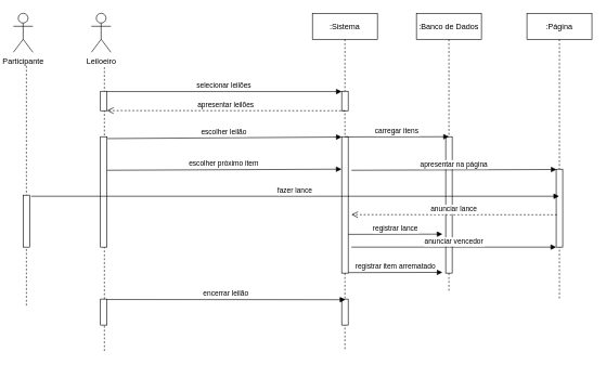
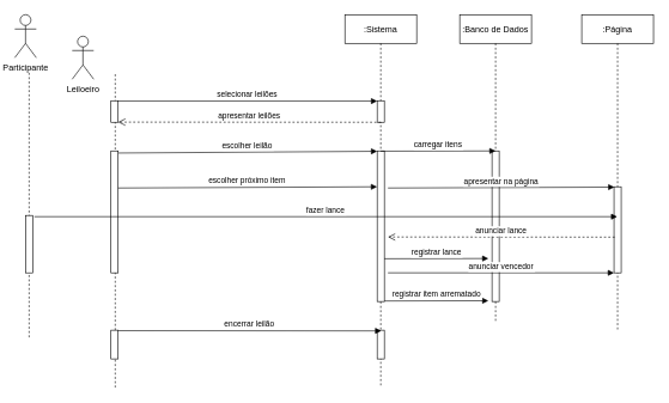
- <mxCell id="13" value="Leiloeiro" style="shape=umlActor;verticalLabelPosition=bottom;verticalAlign=top;html=1;outlineConnect=0;" vertex="1" parent="1"><mxGeometry x="140" y="20" width="30" height="60" as="geometry" /></mxCell>
+ <mxCell id="13" value="Leiloeiro" style="shape=umlActor;verticalLabelPosition=bottom;verticalAlign=top;html=1;outlineConnect=0;" vertex="1" parent="1"><mxGeometry x="100" y="50" width="30" height="60" as="geometry" /></mxCell>
